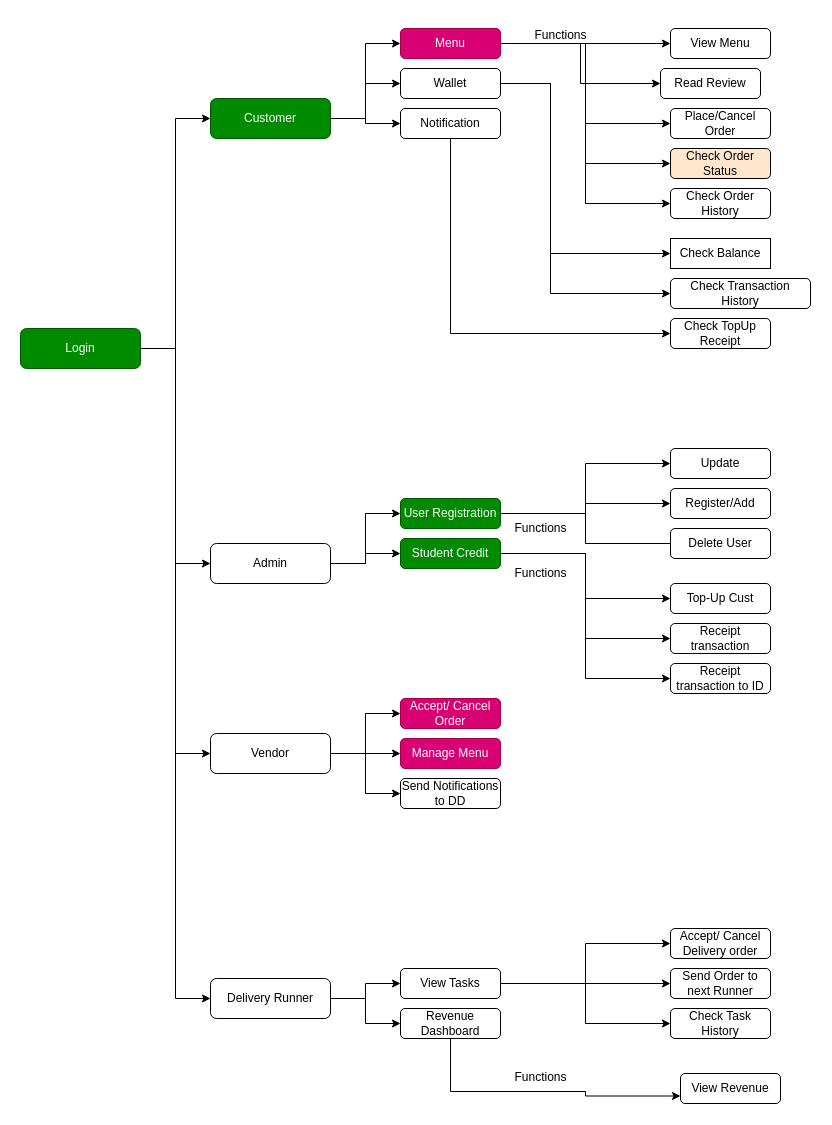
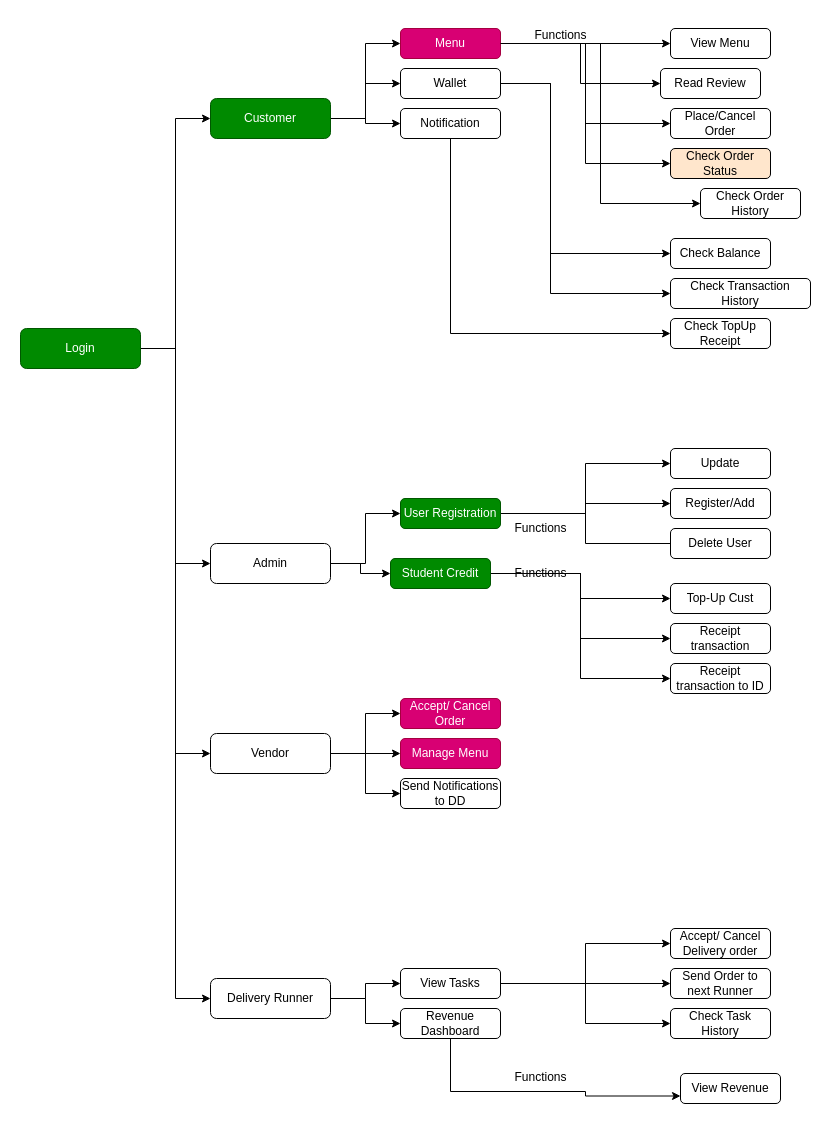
- <mxCell id="67" value="Check Order History" style="rounded=1;whiteSpace=wrap;html=1;fontSize=12;glass=0;strokeWidth=1;shadow=0;" vertex="1" parent="1"><mxGeometry x="670" y="188" width="100" height="30" as="geometry" /></mxCell>
+ <mxCell id="67" value="Check Order History" style="rounded=1;whiteSpace=wrap;html=1;fontSize=12;glass=0;strokeWidth=1;shadow=0;" vertex="1" parent="1"><mxGeometry x="700" y="188" width="100" height="30" as="geometry" /></mxCell>
- <mxCell id="68" value="Check Balance" style="whiteSpace=wrap;html=1;fontSize=12;glass=0;strokeWidth=1;shadow=0;rounded=0;" vertex="1" parent="1"><mxGeometry x="670" y="238" width="100" height="30" as="geometry" /></mxCell>
+ <mxCell id="68" value="Check Balance" style="rounded=1;whiteSpace=wrap;html=1;fontSize=12;glass=0;strokeWidth=1;shadow=0;" vertex="1" parent="1"><mxGeometry x="670" y="238" width="100" height="30" as="geometry" /></mxCell>
- <mxCell id="44" value="Student Credit" style="rounded=1;whiteSpace=wrap;html=1;fontSize=12;glass=0;strokeWidth=1;shadow=0;fillColor=#008a00;fontColor=#ffffff;strokeColor=#005700;" vertex="1" parent="1"><mxGeometry x="400" y="538" width="100" height="30" as="geometry" /></mxCell>
+ <mxCell id="44" value="Student Credit" style="rounded=1;whiteSpace=wrap;html=1;fontSize=12;glass=0;strokeWidth=1;shadow=0;fillColor=#008a00;fontColor=#ffffff;strokeColor=#005700;" vertex="1" parent="1"><mxGeometry x="390" y="558" width="100" height="30" as="geometry" /></mxCell>
